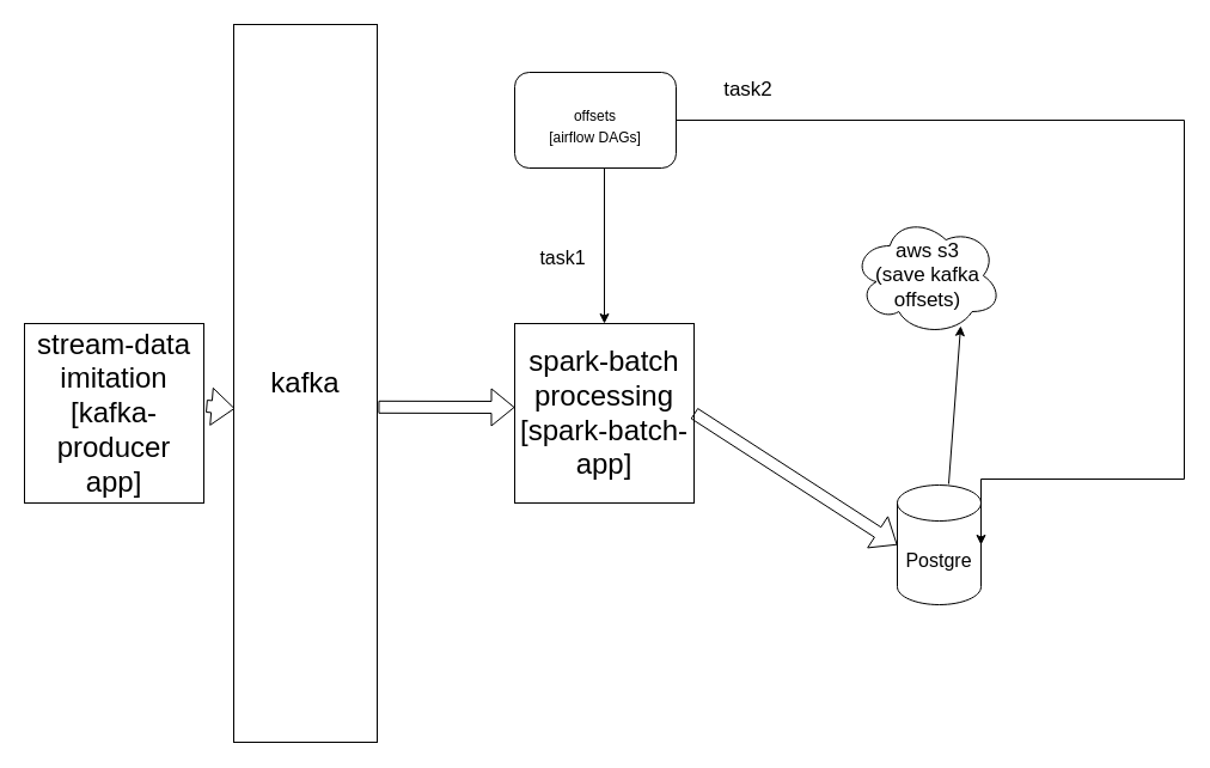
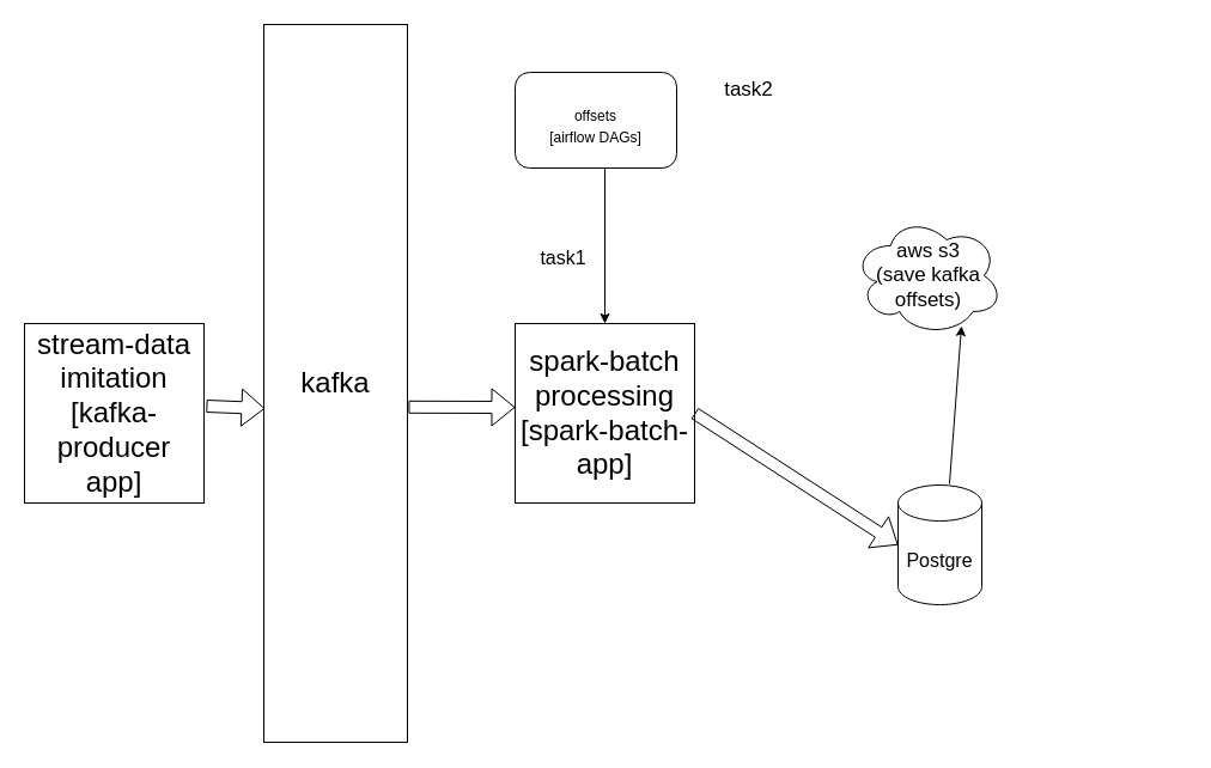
- <mxCell id="9" style="edgeStyle=orthogonalEdgeStyle;rounded=0;orthogonalLoop=1;jettySize=auto;html=1;entryX=1;entryY=0.5;entryDx=0;entryDy=0;entryPerimeter=0;" edge="1" parent="1" source="10" target="7"><mxGeometry relative="1" as="geometry"><mxPoint x="990" y="380" as="targetPoint" /><Array as="points"><mxPoint x="990" y="100" /><mxPoint x="990" y="400" /></Array></mxGeometry></mxCell>
- <mxCell id="2" value="&lt;font style=&quot;font-size: 24px;&quot;&gt;kafka&lt;/font&gt;" style="rounded=0;whiteSpace=wrap;html=1;" vertex="1" parent="1"><mxGeometry x="195" y="20" width="120" height="600" as="geometry" /></mxCell>
+ <mxCell id="2" value="&lt;font style=&quot;font-size: 24px;&quot;&gt;kafka&lt;/font&gt;" style="rounded=0;whiteSpace=wrap;html=1;" vertex="1" parent="1"><mxGeometry x="220" y="20" width="120" height="600" as="geometry" /></mxCell>
